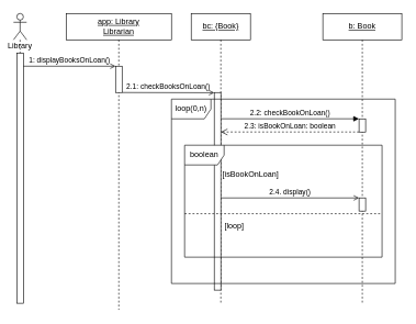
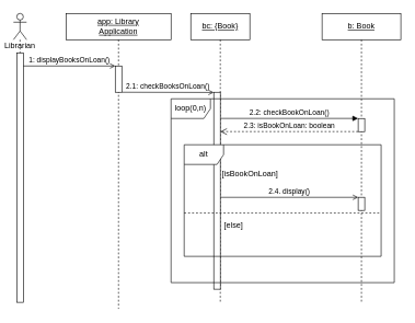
- <mxCell id="5" value="&lt;u&gt;app: Library&lt;br&gt;Librarian&lt;/u&gt;" style="shape=umlLifeline;perimeter=lifelinePerimeter;whiteSpace=wrap;html=1;container=1;collapsible=0;recursiveResize=0;outlineConnect=0;" vertex="1" parent="1"><mxGeometry x="100" y="20" width="160" height="450" as="geometry" /></mxCell>
+ <mxCell id="5" value="&lt;u&gt;app: Library&lt;br&gt;Application&lt;/u&gt;" style="shape=umlLifeline;perimeter=lifelinePerimeter;whiteSpace=wrap;html=1;container=1;collapsible=0;recursiveResize=0;outlineConnect=0;" vertex="1" parent="1"><mxGeometry x="100" y="20" width="160" height="450" as="geometry" /></mxCell>
- <mxCell id="2" value="Library&lt;br&gt;" style="shape=umlLifeline;participant=umlActor;perimeter=lifelinePerimeter;whiteSpace=wrap;html=1;container=1;collapsible=0;recursiveResize=0;verticalAlign=top;spacingTop=36;outlineConnect=0;" vertex="1" parent="1"><mxGeometry x="20" y="20" width="20" height="440" as="geometry" /></mxCell>
+ <mxCell id="2" value="Librarian&lt;br&gt;" style="shape=umlLifeline;participant=umlActor;perimeter=lifelinePerimeter;whiteSpace=wrap;html=1;container=1;collapsible=0;recursiveResize=0;verticalAlign=top;spacingTop=36;outlineConnect=0;" vertex="1" parent="1"><mxGeometry x="20" y="20" width="20" height="440" as="geometry" /></mxCell>
- <mxCell id="18" value="boolean" style="shape=umlFrame;whiteSpace=wrap;html=1;pointerEvents=0;" vertex="1" parent="1"><mxGeometry x="280" y="220" width="300" height="170" as="geometry" /></mxCell>
+ <mxCell id="18" value="alt" style="shape=umlFrame;whiteSpace=wrap;html=1;pointerEvents=0;" vertex="1" parent="1"><mxGeometry x="280" y="220" width="300" height="170" as="geometry" /></mxCell>
- <mxCell id="21" value="[loop]" style="text;html=1;align=center;verticalAlign=middle;resizable=0;points=[];autosize=1;strokeColor=none;fillColor=none;" vertex="1" parent="1"><mxGeometry x="330" y="328" width="50" height="30" as="geometry" /></mxCell>
+ <mxCell id="21" value="[else]" style="text;html=1;align=center;verticalAlign=middle;resizable=0;points=[];autosize=1;strokeColor=none;fillColor=none;" vertex="1" parent="1"><mxGeometry x="330" y="328" width="50" height="30" as="geometry" /></mxCell>
